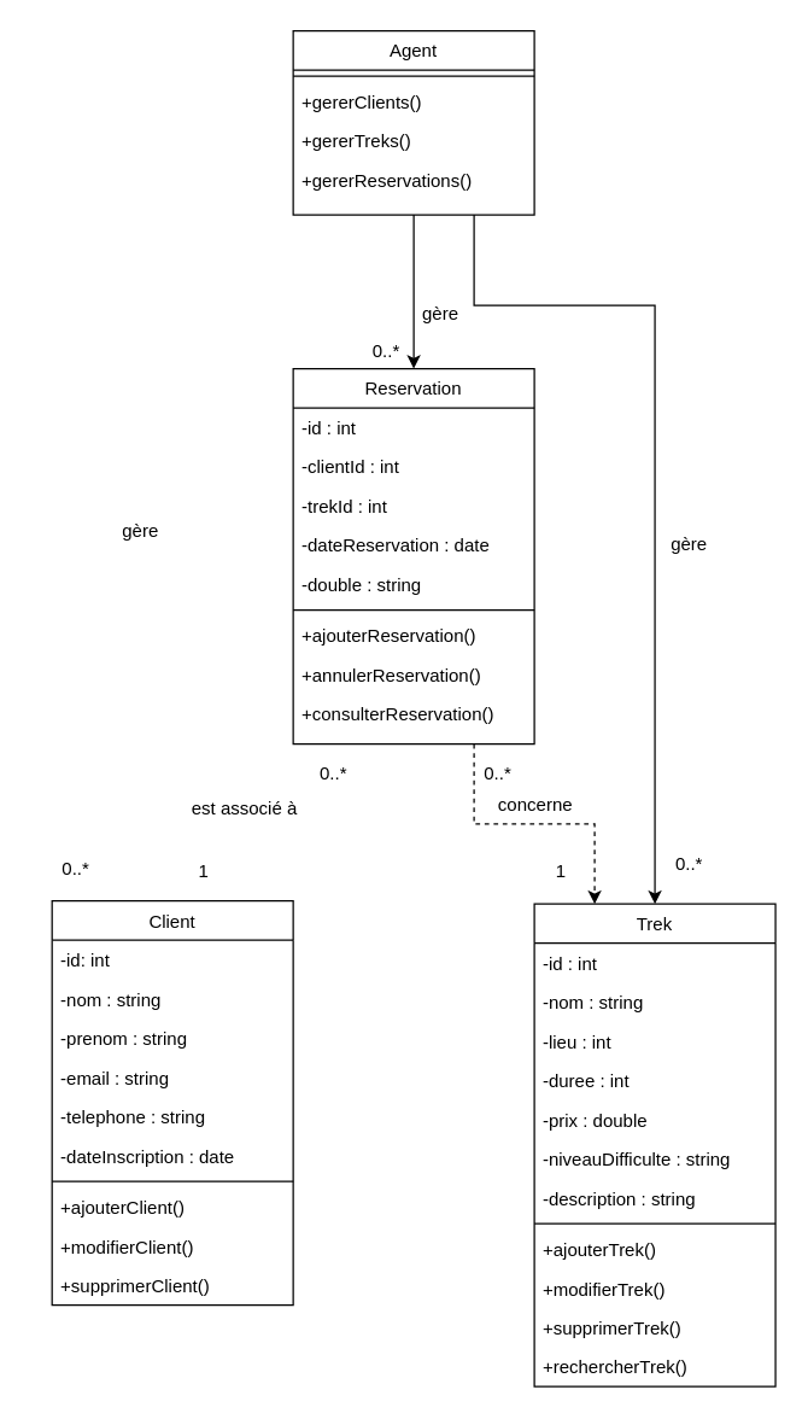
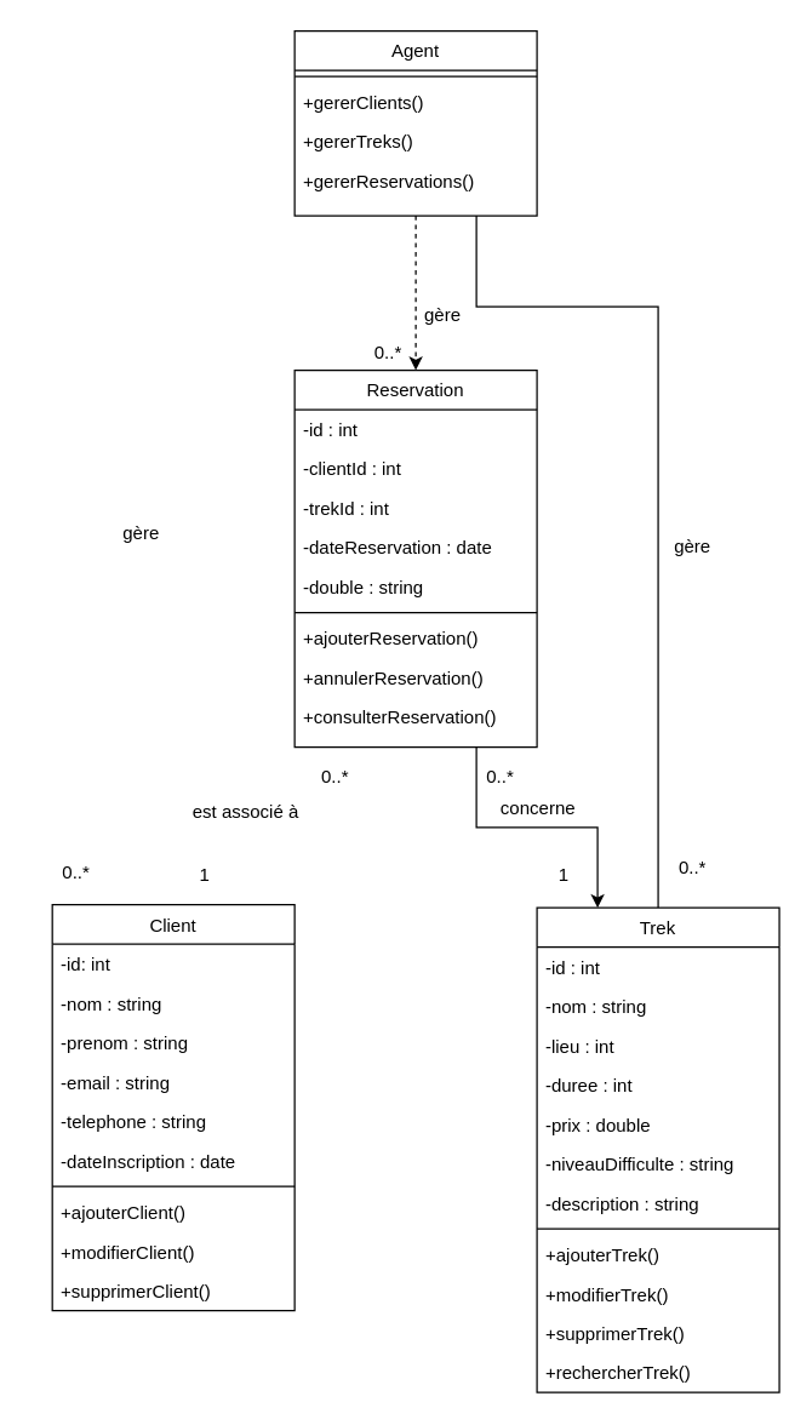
- <mxCell id="2" style="edgeStyle=orthogonalEdgeStyle;rounded=0;orthogonalLoop=1;jettySize=auto;html=1;entryX=0.5;entryY=0;entryDx=0;entryDy=0;" edge="1" parent="1" source="4" target="10"><mxGeometry relative="1" as="geometry" /></mxCell>
+ <mxCell id="2" style="edgeStyle=orthogonalEdgeStyle;rounded=0;orthogonalLoop=1;jettySize=auto;html=1;entryX=0.5;entryY=0;entryDx=0;entryDy=0;dashed=1;" edge="1" parent="1" source="4" target="10"><mxGeometry relative="1" as="geometry" /></mxCell>
- <mxCell id="9" style="edgeStyle=orthogonalEdgeStyle;rounded=0;orthogonalLoop=1;jettySize=auto;html=1;exitX=0.75;exitY=1;exitDx=0;exitDy=0;entryX=0.25;entryY=0;entryDx=0;entryDy=0;dashed=1;" edge="1" parent="1" source="10" target="33"><mxGeometry relative="1" as="geometry" /></mxCell>
+ <mxCell id="9" style="edgeStyle=orthogonalEdgeStyle;rounded=0;orthogonalLoop=1;jettySize=auto;html=1;exitX=0.75;exitY=1;exitDx=0;exitDy=0;entryX=0.25;entryY=0;entryDx=0;entryDy=0;" edge="1" parent="1" source="10" target="33"><mxGeometry relative="1" as="geometry" /></mxCell>
- <mxCell id="3" style="edgeStyle=orthogonalEdgeStyle;rounded=0;orthogonalLoop=1;jettySize=auto;html=1;exitX=0.75;exitY=1;exitDx=0;exitDy=0;entryX=0.5;entryY=0;entryDx=0;entryDy=0;" edge="1" parent="1" source="4" target="33"><mxGeometry relative="1" as="geometry"><Array as="points"><mxPoint x="314" y="202" /><mxPoint x="434" y="202" /></Array></mxGeometry></mxCell>
+ <mxCell id="3" style="edgeStyle=orthogonalEdgeStyle;rounded=0;orthogonalLoop=1;jettySize=auto;html=1;exitX=0.75;exitY=1;exitDx=0;exitDy=0;entryX=0.5;entryY=0;entryDx=0;entryDy=0;endArrow=none;" edge="1" parent="1" source="4" target="33"><mxGeometry relative="1" as="geometry"><Array as="points"><mxPoint x="314" y="202" /><mxPoint x="434" y="202" /></Array></mxGeometry></mxCell>
